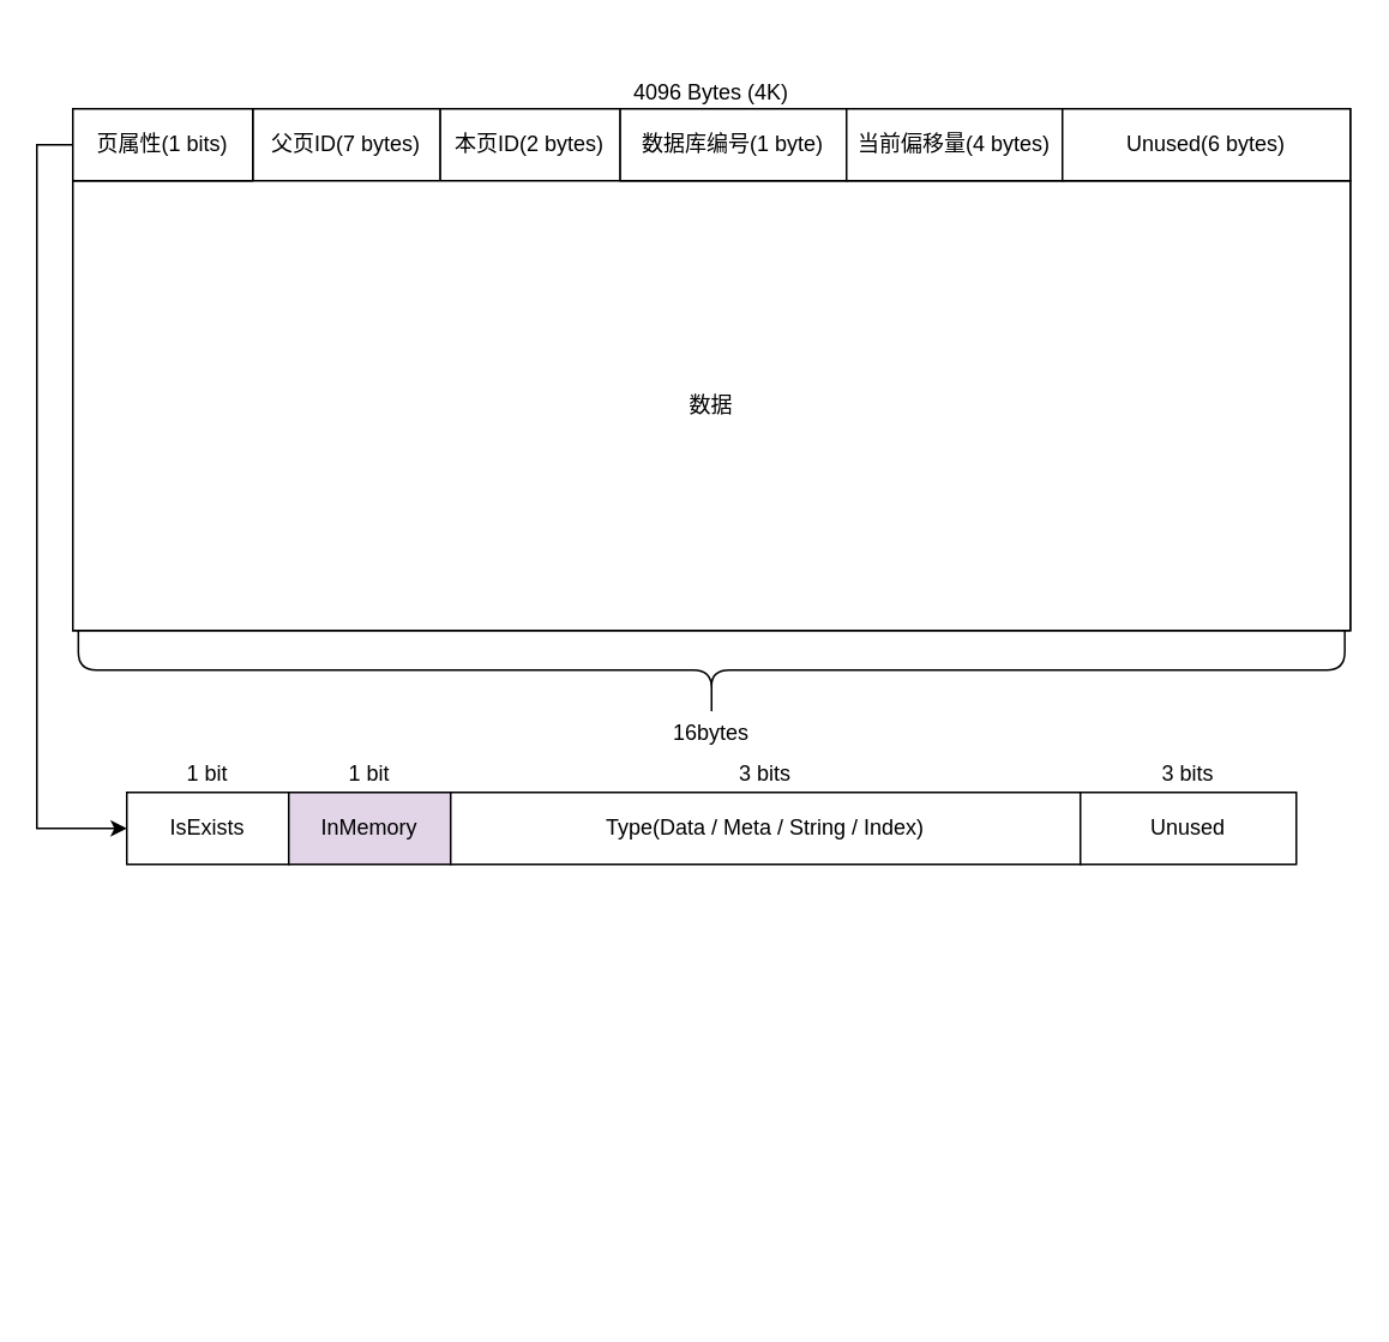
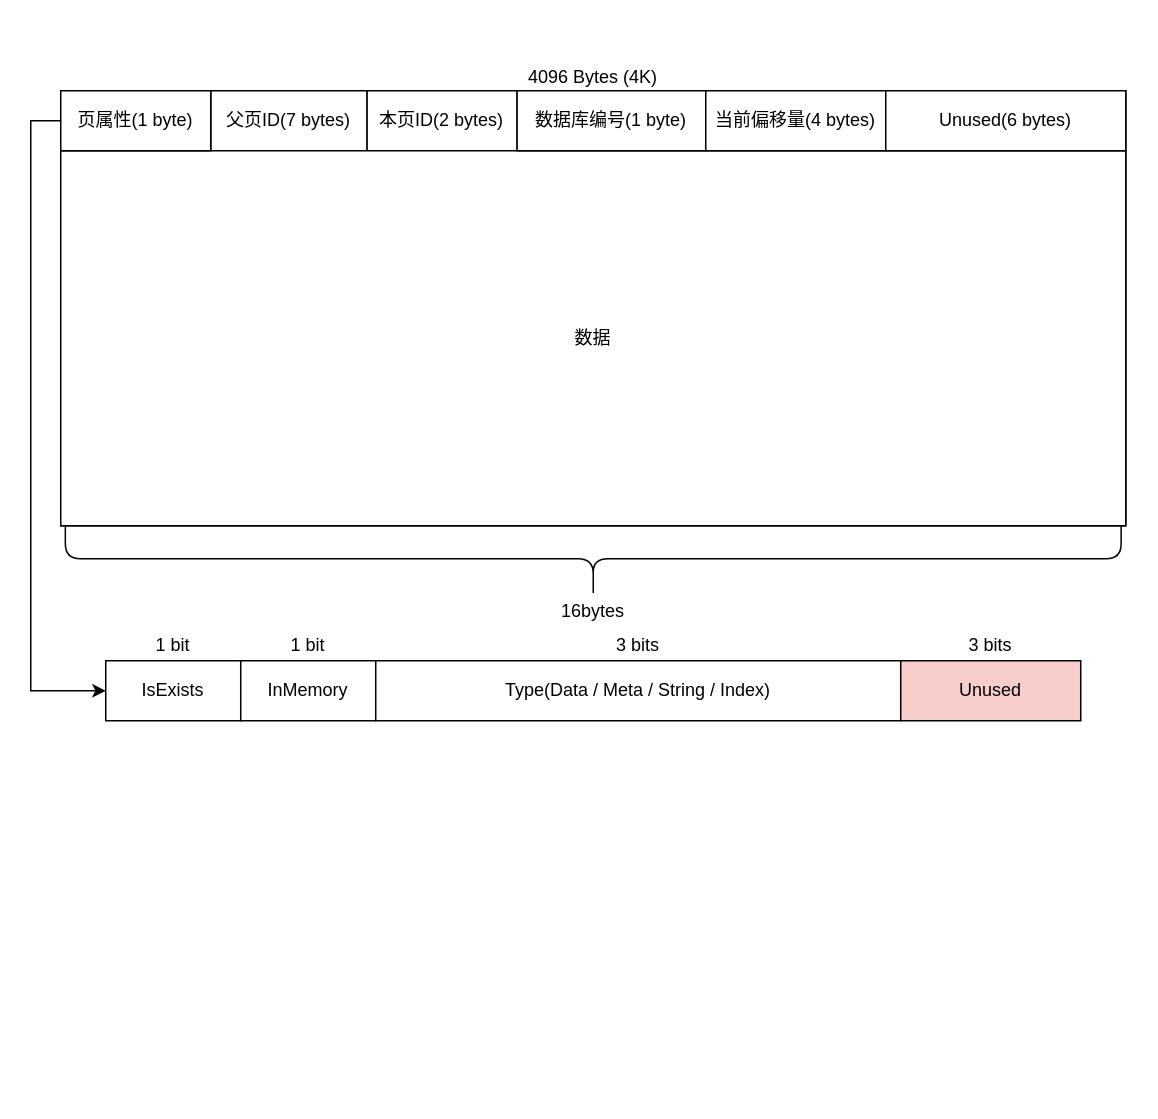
- <mxCell id="9" value="页属性(1 bits)" style="rounded=0;whiteSpace=wrap;html=1;" parent="1" vertex="1"><mxGeometry x="40" y="60" width="100" height="40" as="geometry" /></mxCell>
+ <mxCell id="9" value="页属性(1 byte)" style="rounded=0;whiteSpace=wrap;html=1;" parent="1" vertex="1"><mxGeometry x="40" y="60" width="100" height="40" as="geometry" /></mxCell>
- <mxCell id="12" value="InMemory" style="rounded=0;whiteSpace=wrap;html=1;fillColor=#e1d5e7;" parent="10" vertex="1"><mxGeometry x="90" y="20" width="90" height="40" as="geometry" /></mxCell>
+ <mxCell id="12" value="InMemory" style="rounded=0;whiteSpace=wrap;html=1;" parent="10" vertex="1"><mxGeometry x="90" y="20" width="90" height="40" as="geometry" /></mxCell>
- <mxCell id="17" value="Unused" style="rounded=0;whiteSpace=wrap;html=1;" parent="10" vertex="1"><mxGeometry x="530" y="20" width="120" height="40" as="geometry" /></mxCell>
+ <mxCell id="17" value="Unused" style="rounded=0;whiteSpace=wrap;html=1;fillColor=#f8cecc;" parent="10" vertex="1"><mxGeometry x="530" y="20" width="120" height="40" as="geometry" /></mxCell>
